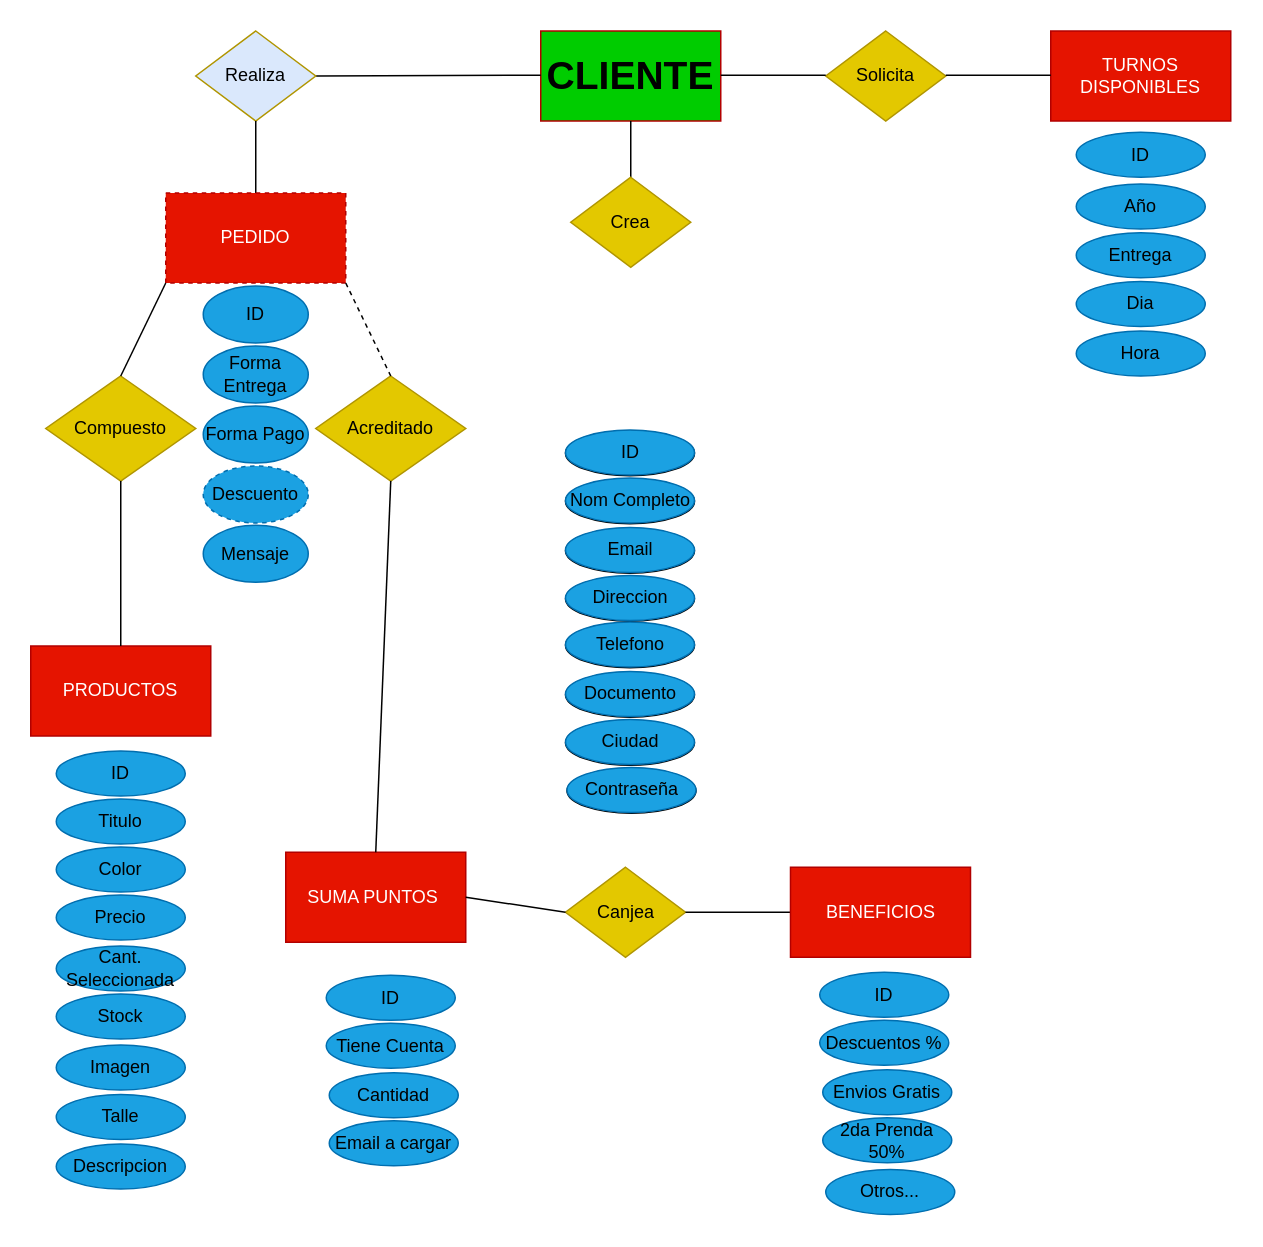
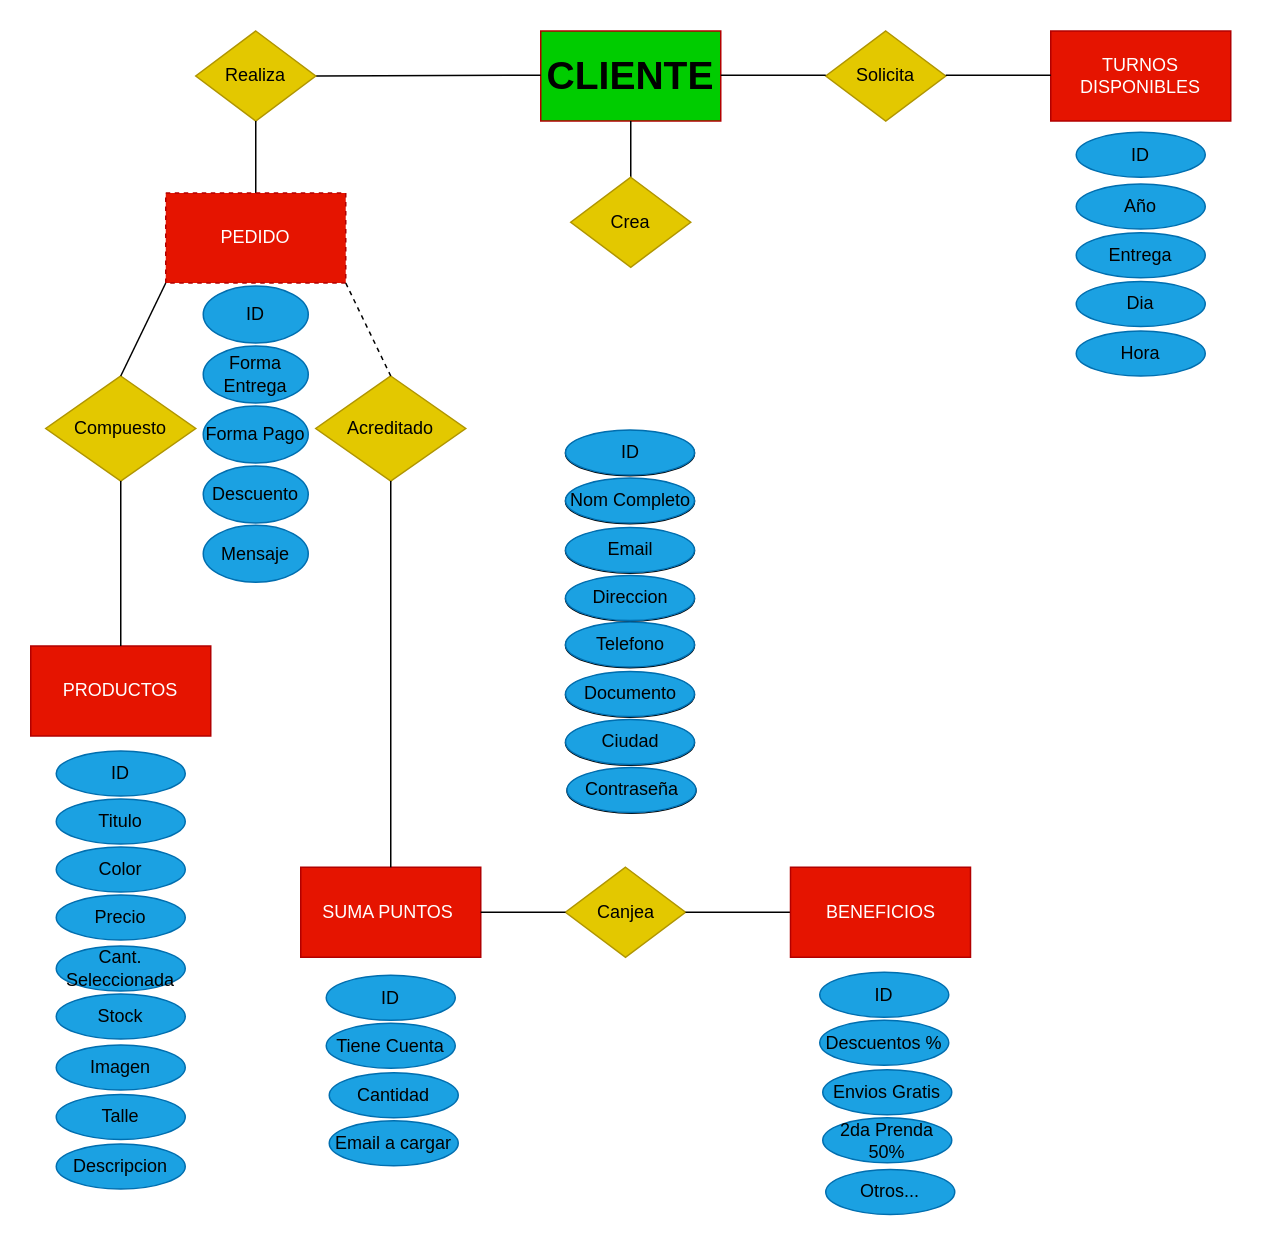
- <mxCell id="9" value="Realiza" style="rhombus;whiteSpace=wrap;html=1;rotation=0;fillColor=#dae8fc;fontColor=#000000;strokeColor=#B09500;" parent="1" vertex="1"><mxGeometry x="130" y="20" width="80" height="60" as="geometry" /></mxCell>
+ <mxCell id="9" value="Realiza" style="rhombus;whiteSpace=wrap;html=1;rotation=0;fillColor=#e3c800;fontColor=#000000;strokeColor=#B09500;" parent="1" vertex="1"><mxGeometry x="130" y="20" width="80" height="60" as="geometry" /></mxCell>
- <mxCell id="39" value="Descuento" style="ellipse;whiteSpace=wrap;html=1;fillColor=#1ba1e2;strokeColor=#006EAF;fontColor=#000000;dashed=1;" parent="1" vertex="1"><mxGeometry x="135" y="310" width="70" height="38" as="geometry" /></mxCell>
+ <mxCell id="39" value="Descuento" style="ellipse;whiteSpace=wrap;html=1;fillColor=#1ba1e2;strokeColor=#006EAF;fontColor=#000000;" parent="1" vertex="1"><mxGeometry x="135" y="310" width="70" height="38" as="geometry" /></mxCell>
- <mxCell id="14" value="SUMA PUNTOS&amp;nbsp;" style="rounded=0;whiteSpace=wrap;html=1;fillColor=#e51400;fontColor=#ffffff;strokeColor=#B20000;" parent="1" vertex="1"><mxGeometry x="190" y="567.5" width="120" height="60" as="geometry" /></mxCell>
+ <mxCell id="14" value="SUMA PUNTOS&amp;nbsp;" style="rounded=0;whiteSpace=wrap;html=1;fillColor=#e51400;fontColor=#ffffff;strokeColor=#B20000;" parent="1" vertex="1"><mxGeometry x="200" y="577.5" width="120" height="60" as="geometry" /></mxCell>
